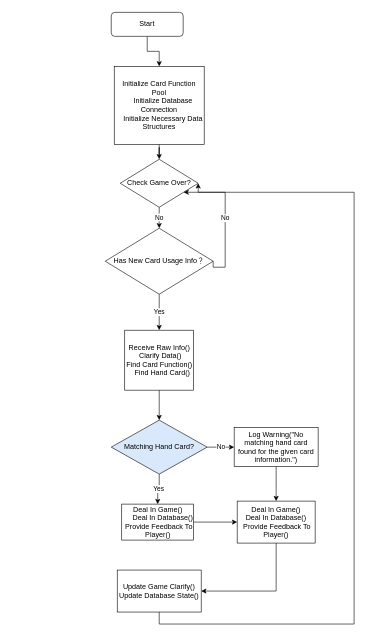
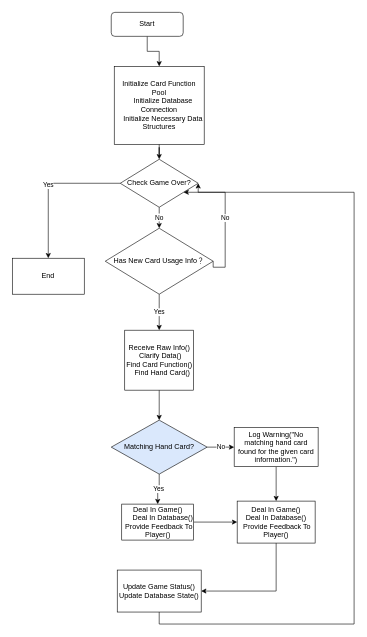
+ <mxCell id="7" value="Yes" style="edgeStyle=orthogonalEdgeStyle;rounded=0;orthogonalLoop=1;jettySize=auto;html=1;entryX=0.5;entryY=0;entryDx=0;entryDy=0;" edge="1" parent="1" source="8" target="25"><mxGeometry relative="1" as="geometry" /></mxCell>
+ <mxCell id="25" value="End" style="rounded=0;whiteSpace=wrap;html=1;" vertex="1" parent="1"><mxGeometry x="20" y="430" width="120" height="60" as="geometry" /></mxCell>
- <mxCell id="24" value="&lt;div&gt;Update Game Clarify()&lt;/div&gt;&lt;div&gt;&lt;span style=&quot;background-color: initial;&quot;&gt;Update Database State()&lt;/span&gt;&lt;/div&gt;" style="rounded=0;whiteSpace=wrap;html=1;" vertex="1" parent="1"><mxGeometry x="195" y="950" width="140" height="70" as="geometry" /></mxCell>
+ <mxCell id="24" value="&lt;div&gt;Update Game Status()&lt;/div&gt;&lt;div&gt;&lt;span style=&quot;background-color: initial;&quot;&gt;Update Database State()&lt;/span&gt;&lt;/div&gt;" style="rounded=0;whiteSpace=wrap;html=1;" vertex="1" parent="1"><mxGeometry x="195" y="950" width="140" height="70" as="geometry" /></mxCell>
